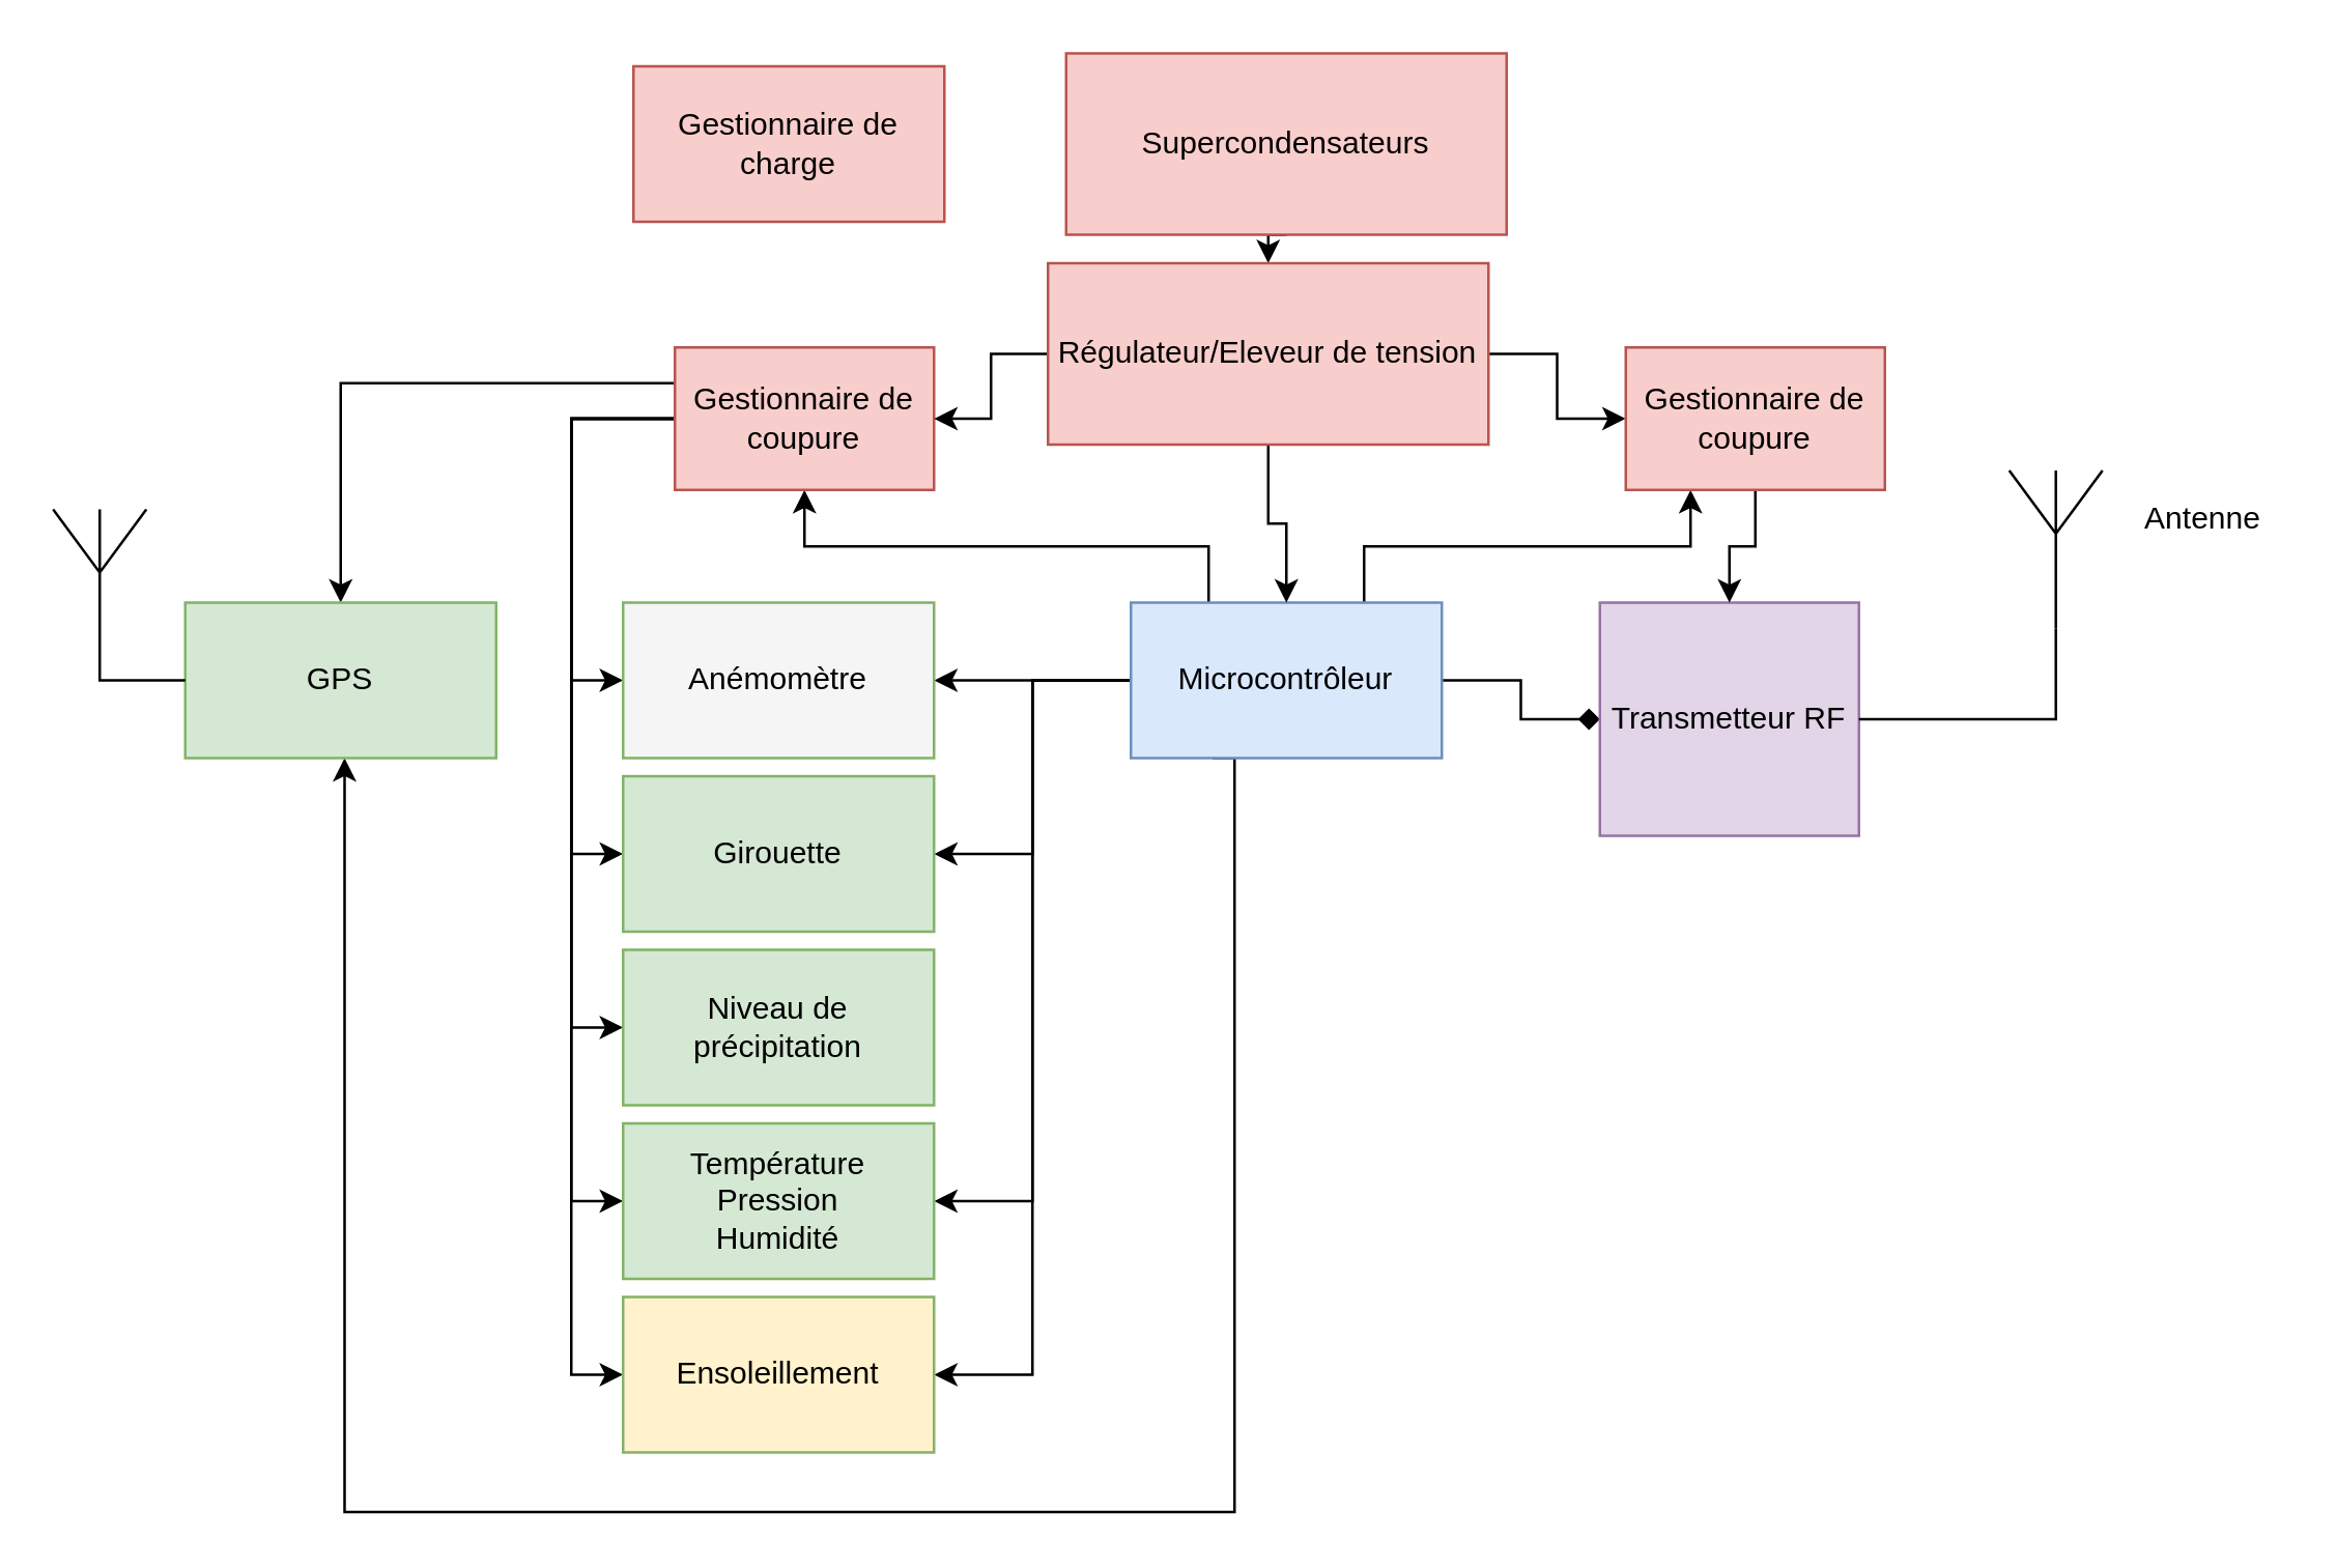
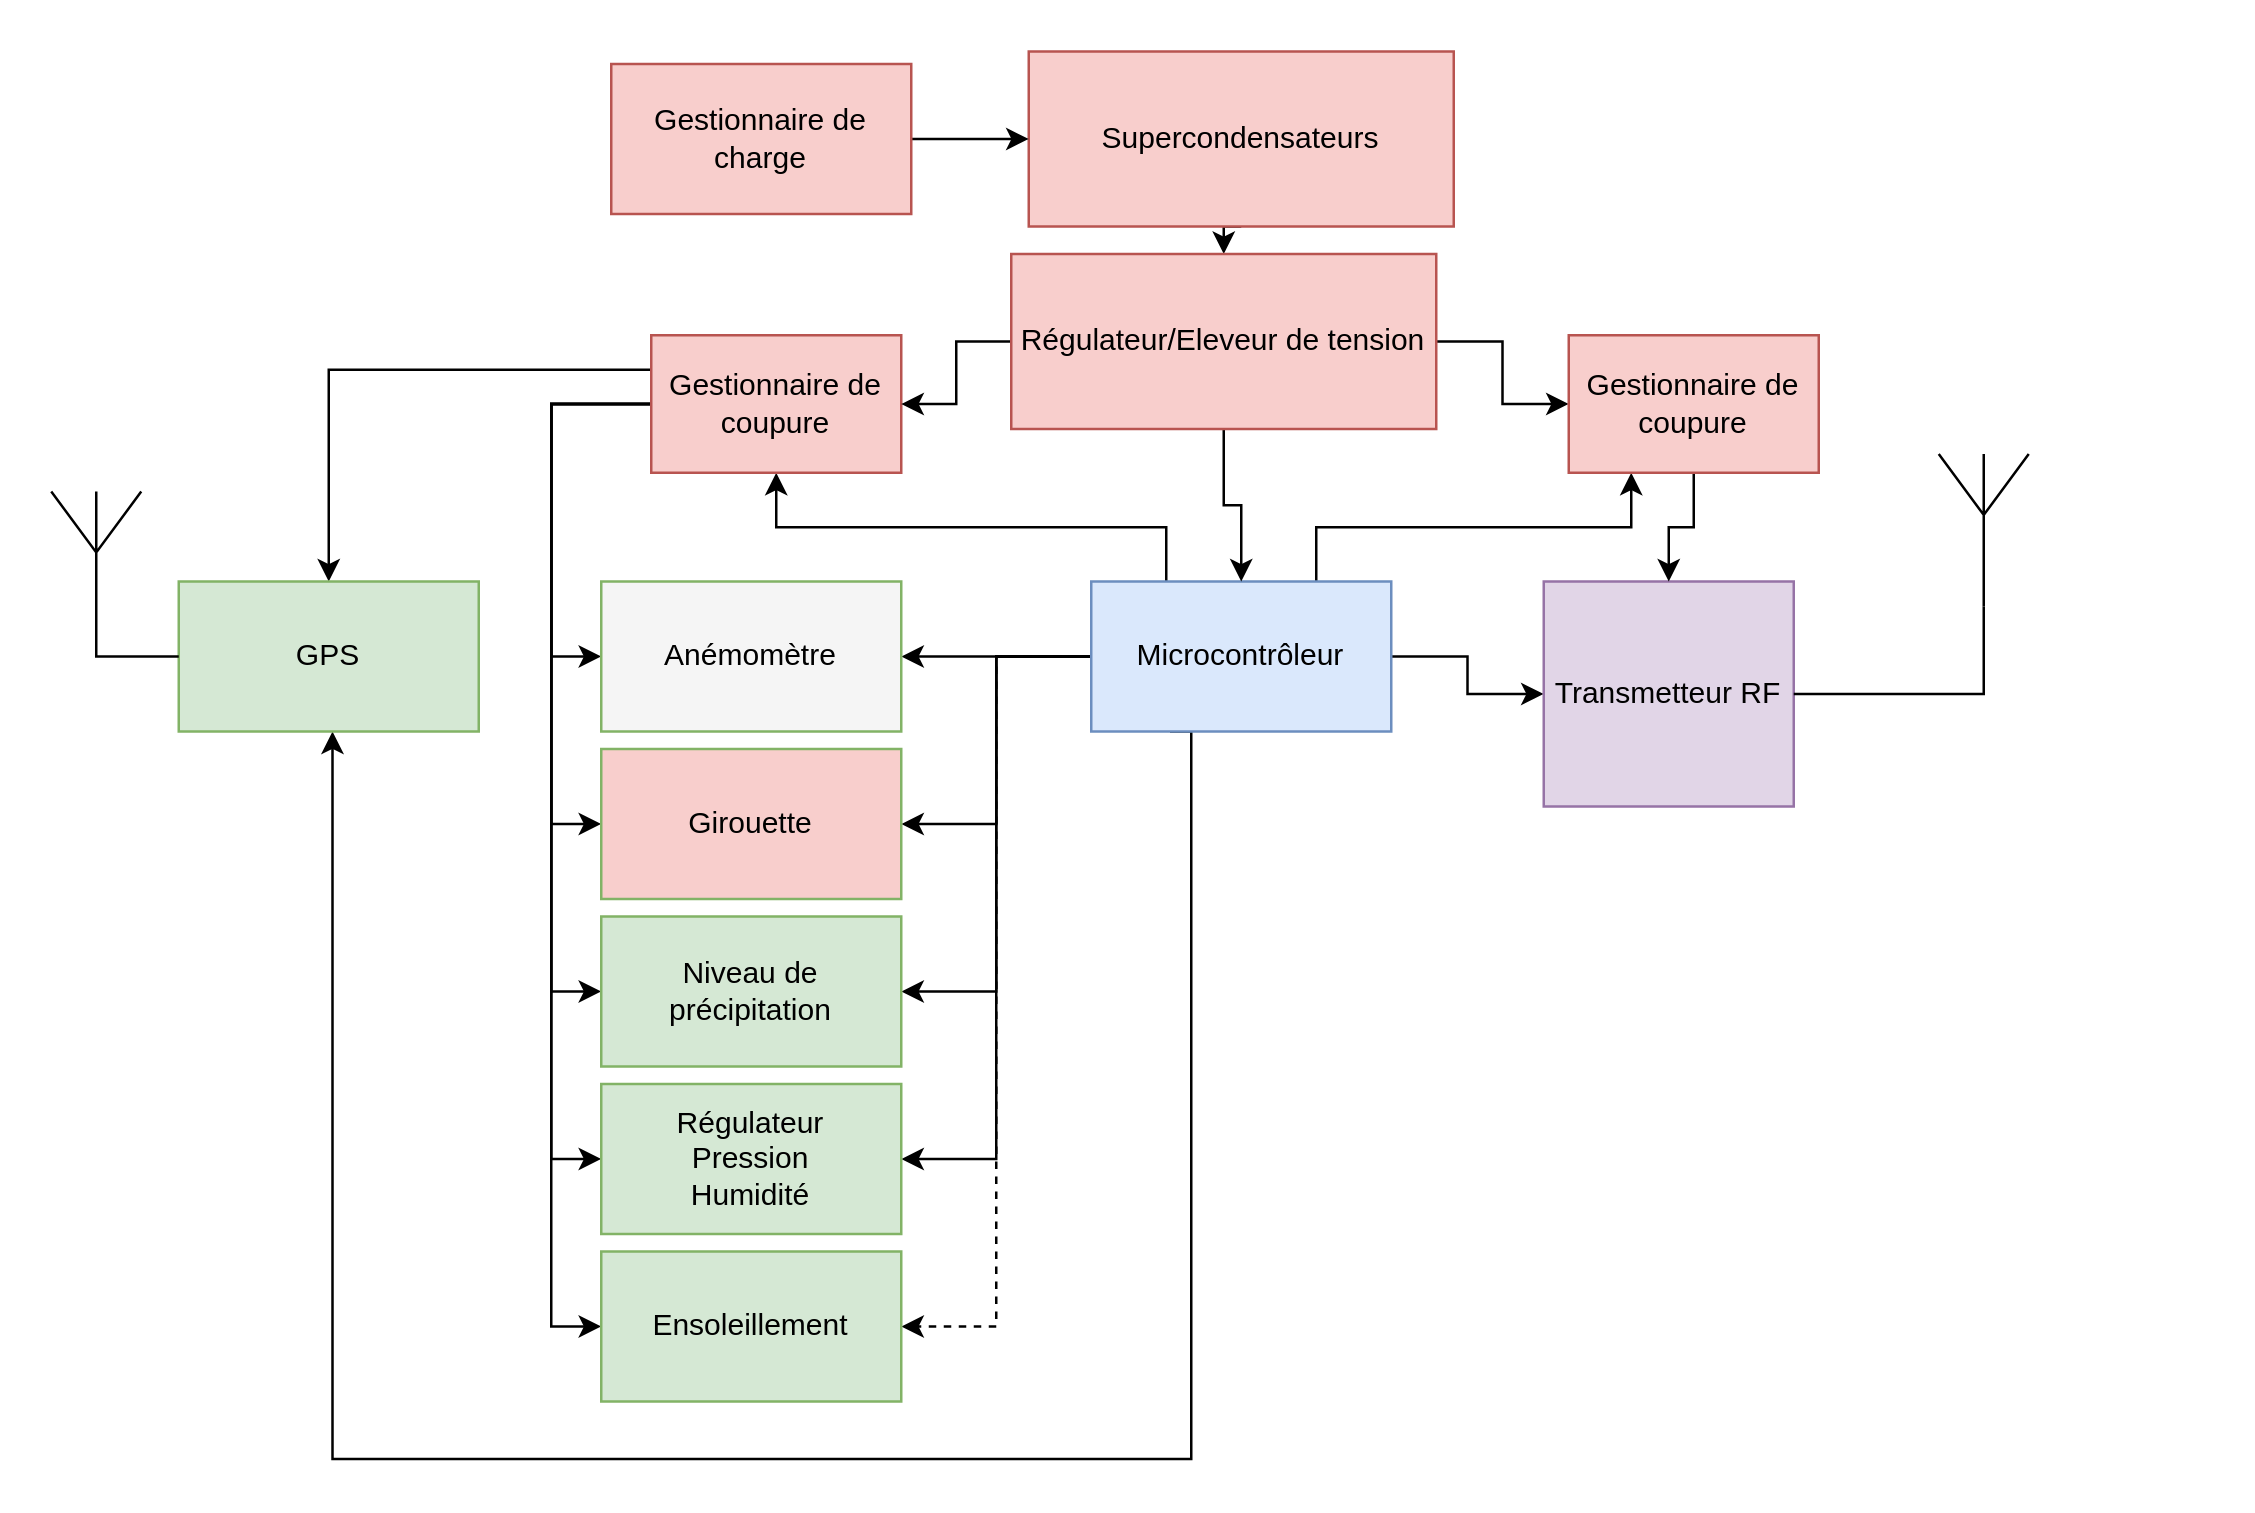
+ <mxCell id="4" style="edgeStyle=orthogonalEdgeStyle;rounded=0;orthogonalLoop=1;jettySize=auto;html=1;exitX=1;exitY=0.5;exitDx=0;exitDy=0;entryX=0;entryY=0.5;entryDx=0;entryDy=0;" parent="1" source="5" target="3" edge="1"><mxGeometry relative="1" as="geometry" /></mxCell>
- <mxCell id="34" value="Antenne" style="text;html=1;strokeColor=none;fillColor=none;align=center;verticalAlign=middle;whiteSpace=wrap;rounded=0;" parent="1" vertex="1"><mxGeometry x="820" y="185" width="60" height="30" as="geometry" /></mxCell>
- <mxCell id="11" style="edgeStyle=orthogonalEdgeStyle;rounded=0;orthogonalLoop=1;jettySize=auto;html=1;exitX=1;exitY=0.5;exitDx=0;exitDy=0;entryX=0;entryY=0.5;entryDx=0;entryDy=0;endArrow=diamond;" parent="1" source="15" target="31" edge="1"><mxGeometry relative="1" as="geometry" /></mxCell>
+ <mxCell id="11" style="edgeStyle=orthogonalEdgeStyle;rounded=0;orthogonalLoop=1;jettySize=auto;html=1;exitX=1;exitY=0.5;exitDx=0;exitDy=0;entryX=0;entryY=0.5;entryDx=0;entryDy=0;" parent="1" source="15" target="31" edge="1"><mxGeometry relative="1" as="geometry" /></mxCell>
- <mxCell id="24" value="Girouette" style="rounded=0;whiteSpace=wrap;html=1;fillColor=#d5e8d4;strokeColor=#82b366;" parent="1" vertex="1"><mxGeometry x="240" y="299" width="120" height="60" as="geometry" /></mxCell>
+ <mxCell id="24" value="Girouette" style="rounded=0;whiteSpace=wrap;html=1;fillColor=#f8cecc;strokeColor=#82b366;" parent="1" vertex="1"><mxGeometry x="240" y="299" width="120" height="60" as="geometry" /></mxCell>
+ <mxCell id="8" style="edgeStyle=orthogonalEdgeStyle;rounded=0;orthogonalLoop=1;jettySize=auto;html=1;exitX=0;exitY=0.5;exitDx=0;exitDy=0;entryX=1;entryY=0.5;entryDx=0;entryDy=0;" parent="1" source="15" target="25" edge="1"><mxGeometry relative="1" as="geometry" /></mxCell>
- <mxCell id="26" value="Température&lt;br&gt;Pression&lt;br&gt;Humidité" style="rounded=0;whiteSpace=wrap;html=1;fillColor=#d5e8d4;strokeColor=#82b366;" parent="1" vertex="1"><mxGeometry x="240" y="433" width="120" height="60" as="geometry" /></mxCell>
+ <mxCell id="26" value="Régulateur&lt;br&gt;Pression&lt;br&gt;Humidité" style="rounded=0;whiteSpace=wrap;html=1;fillColor=#d5e8d4;strokeColor=#82b366;" parent="1" vertex="1"><mxGeometry x="240" y="433" width="120" height="60" as="geometry" /></mxCell>
- <mxCell id="12" style="edgeStyle=orthogonalEdgeStyle;rounded=0;orthogonalLoop=1;jettySize=auto;html=1;exitX=0;exitY=0.5;exitDx=0;exitDy=0;entryX=1;entryY=0.5;entryDx=0;entryDy=0;" parent="1" source="15" target="35" edge="1"><mxGeometry relative="1" as="geometry" /></mxCell>
+ <mxCell id="12" style="edgeStyle=orthogonalEdgeStyle;rounded=0;orthogonalLoop=1;jettySize=auto;html=1;exitX=0;exitY=0.5;exitDx=0;exitDy=0;entryX=1;entryY=0.5;entryDx=0;entryDy=0;dashed=1;" parent="1" source="15" target="35" edge="1"><mxGeometry relative="1" as="geometry" /></mxCell>
- <mxCell id="35" value="Ensoleillement" style="rounded=0;whiteSpace=wrap;html=1;fillColor=#fff2cc;strokeColor=#82b366;" parent="1" vertex="1"><mxGeometry x="240" y="500" width="120" height="60" as="geometry" /></mxCell>
+ <mxCell id="35" value="Ensoleillement" style="rounded=0;whiteSpace=wrap;html=1;fillColor=#d5e8d4;strokeColor=#82b366;" parent="1" vertex="1"><mxGeometry x="240" y="500" width="120" height="60" as="geometry" /></mxCell>
